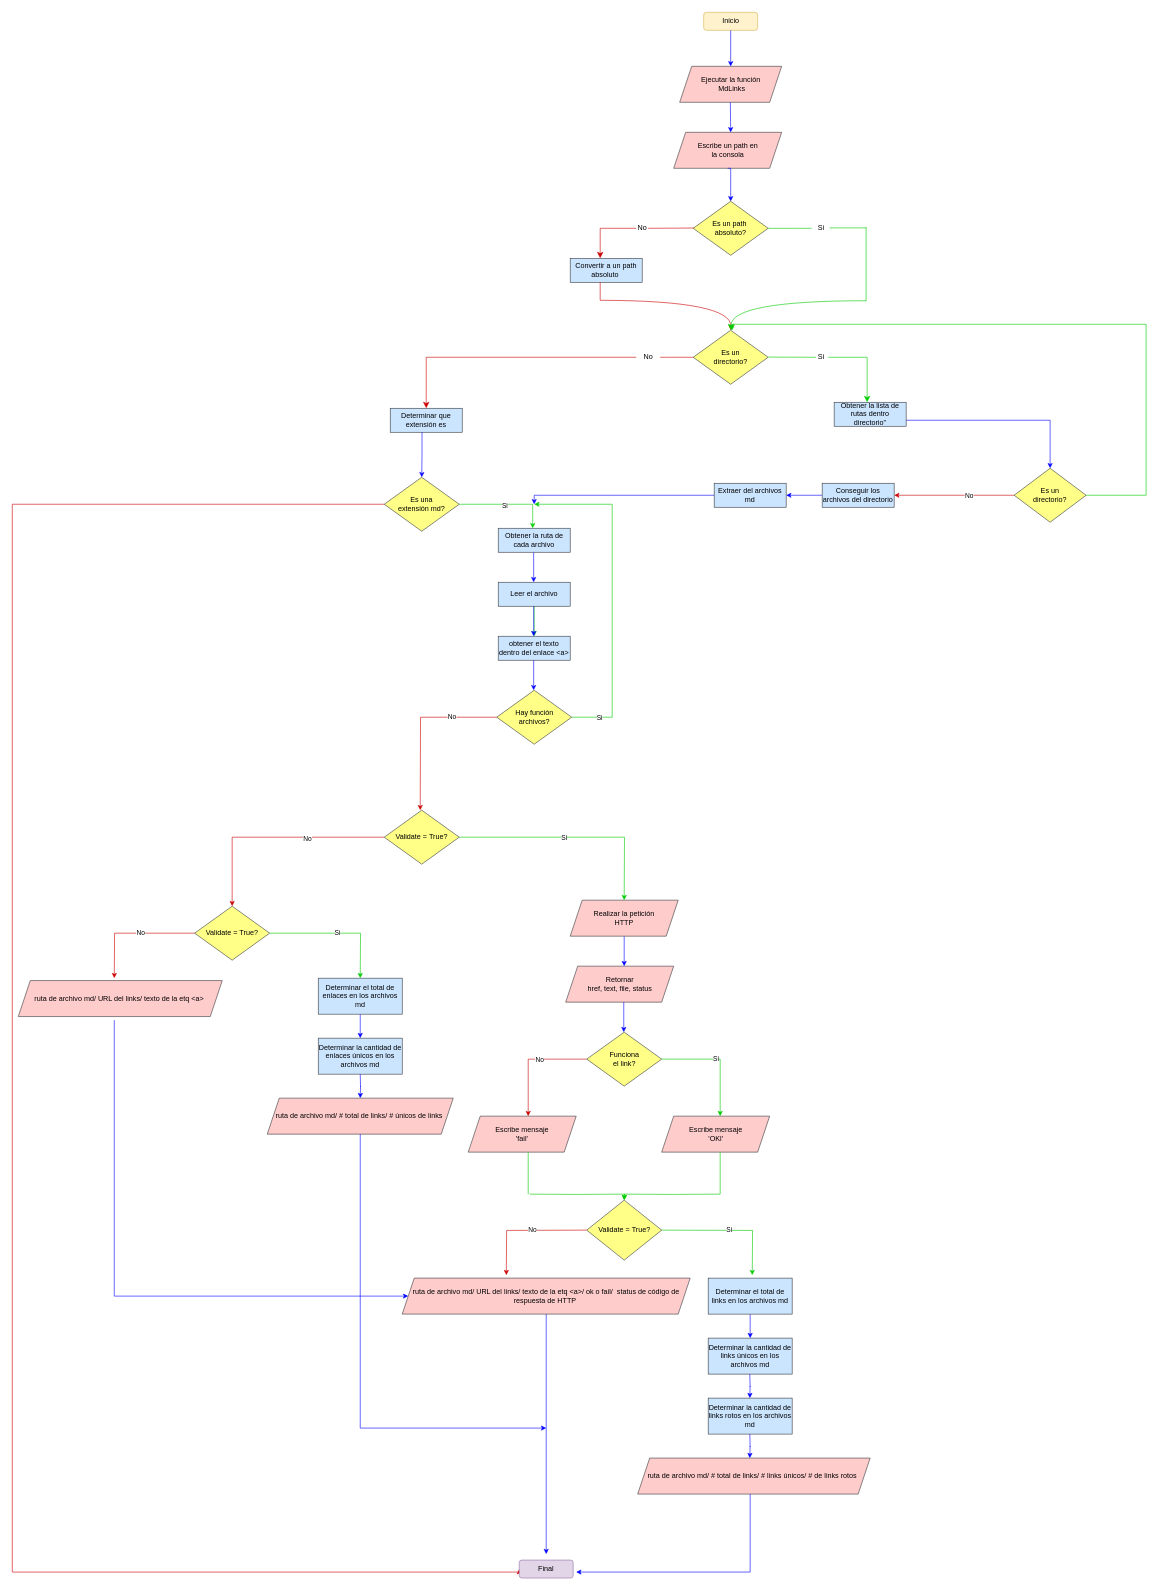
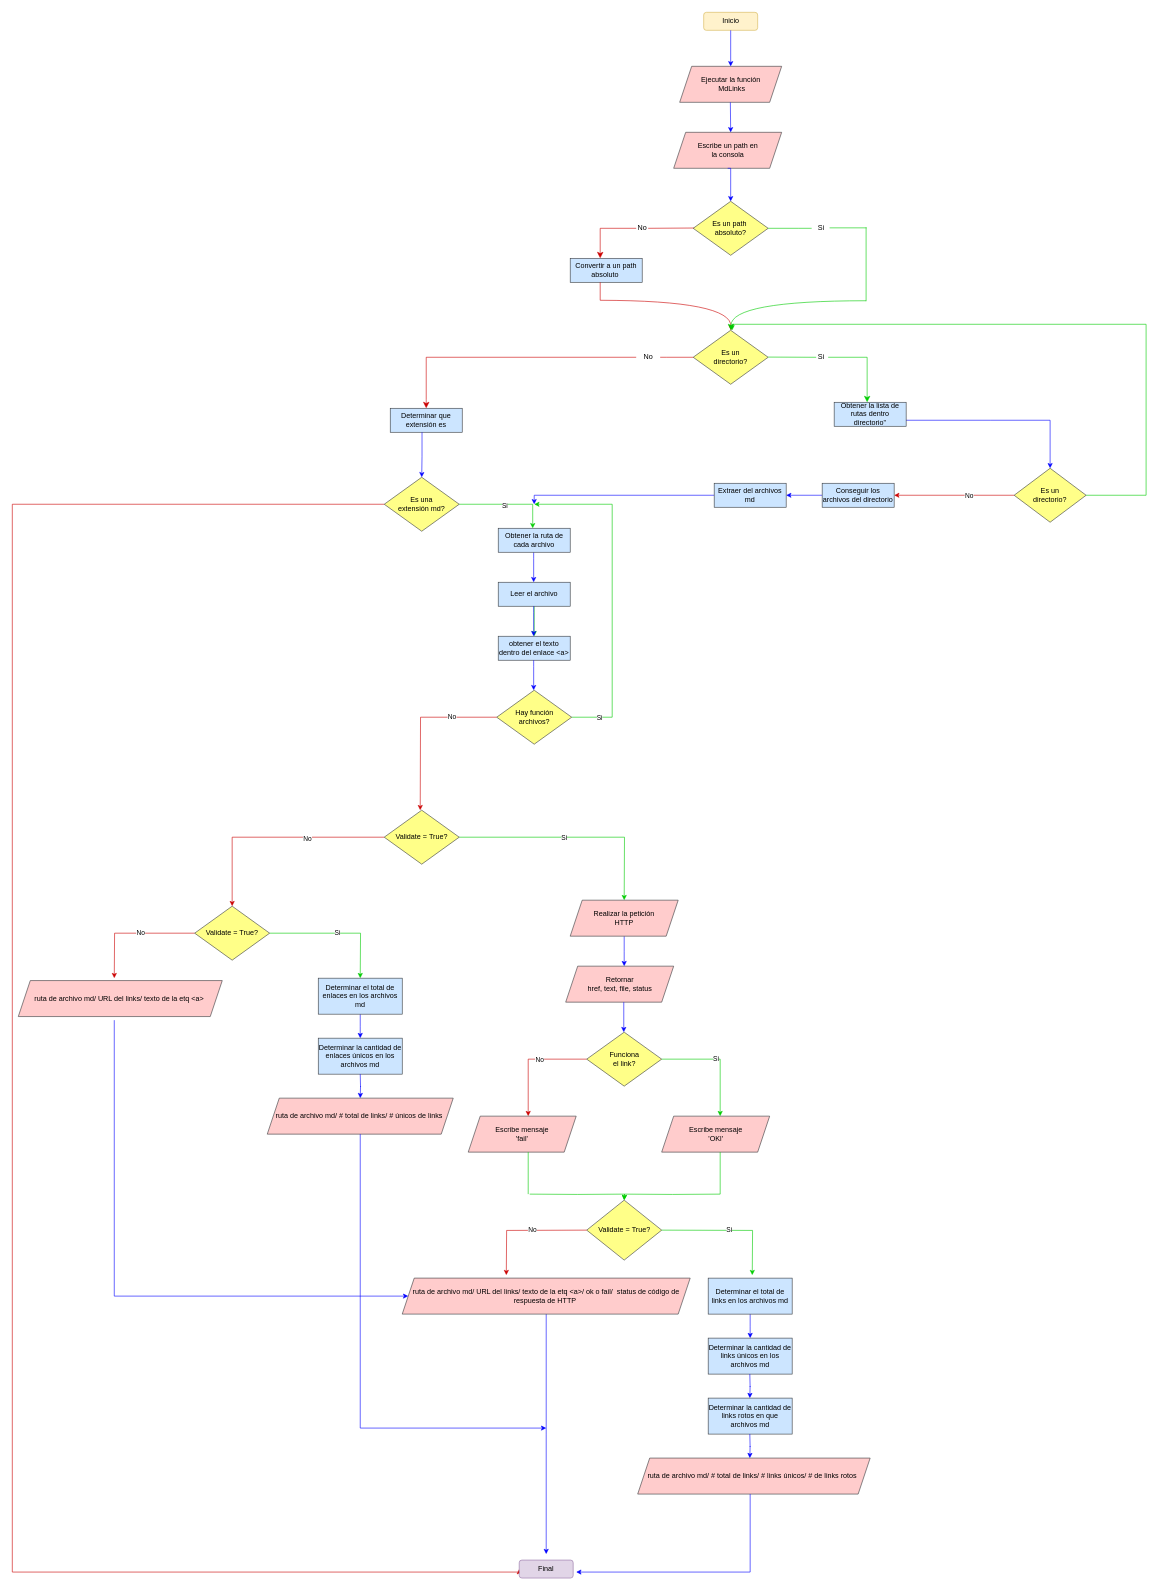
- <mxCell id="93" value="Determinar la cantidad de links rotos en los archivos md" style="rounded=0;whiteSpace=wrap;html=1;fillColor=#cce5ff;strokeColor=#36393d;" parent="1" vertex="1"><mxGeometry x="1180" y="2330" width="140" height="60" as="geometry" /></mxCell>
+ <mxCell id="93" value="Determinar la cantidad de links rotos en que archivos md" style="rounded=0;whiteSpace=wrap;html=1;fillColor=#cce5ff;strokeColor=#36393d;" parent="1" vertex="1"><mxGeometry x="1180" y="2330" width="140" height="60" as="geometry" /></mxCell>
